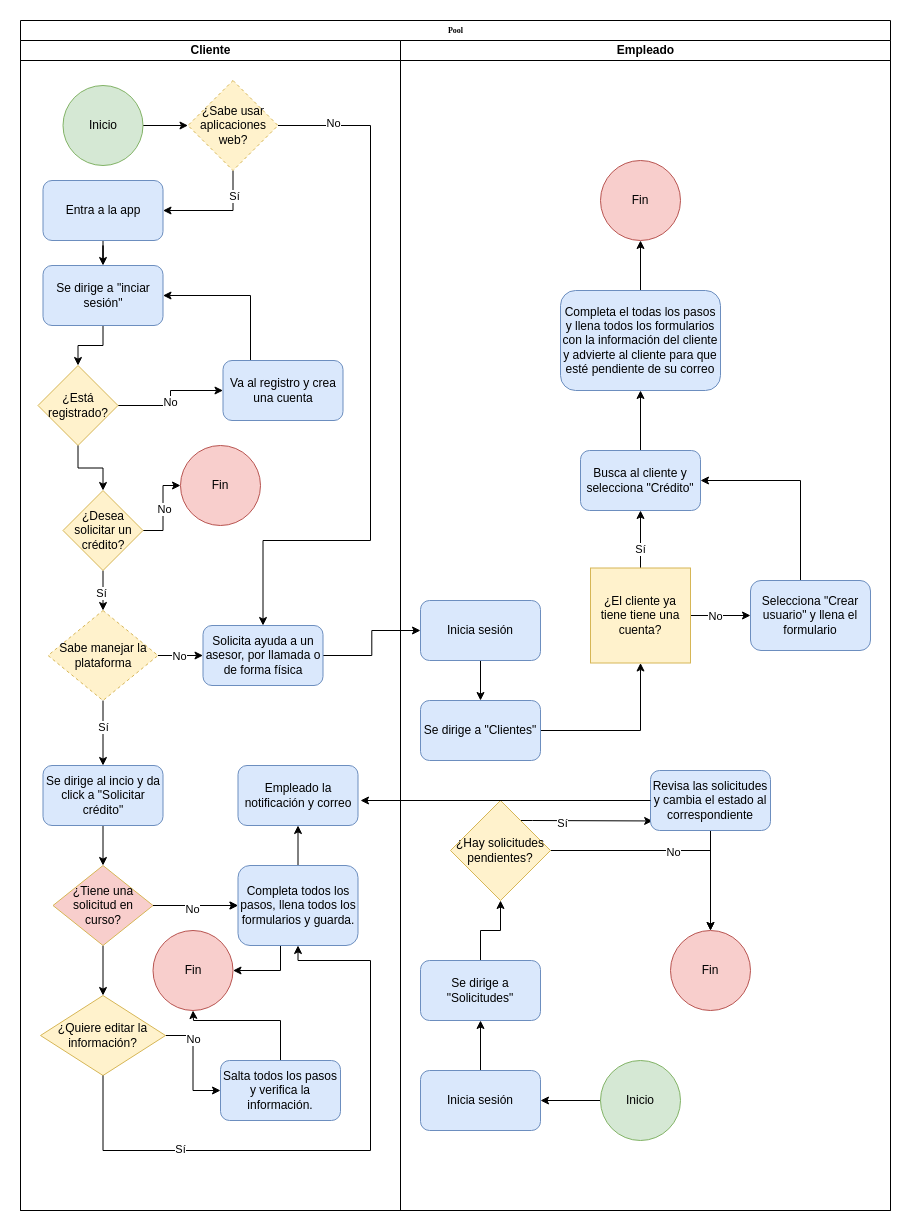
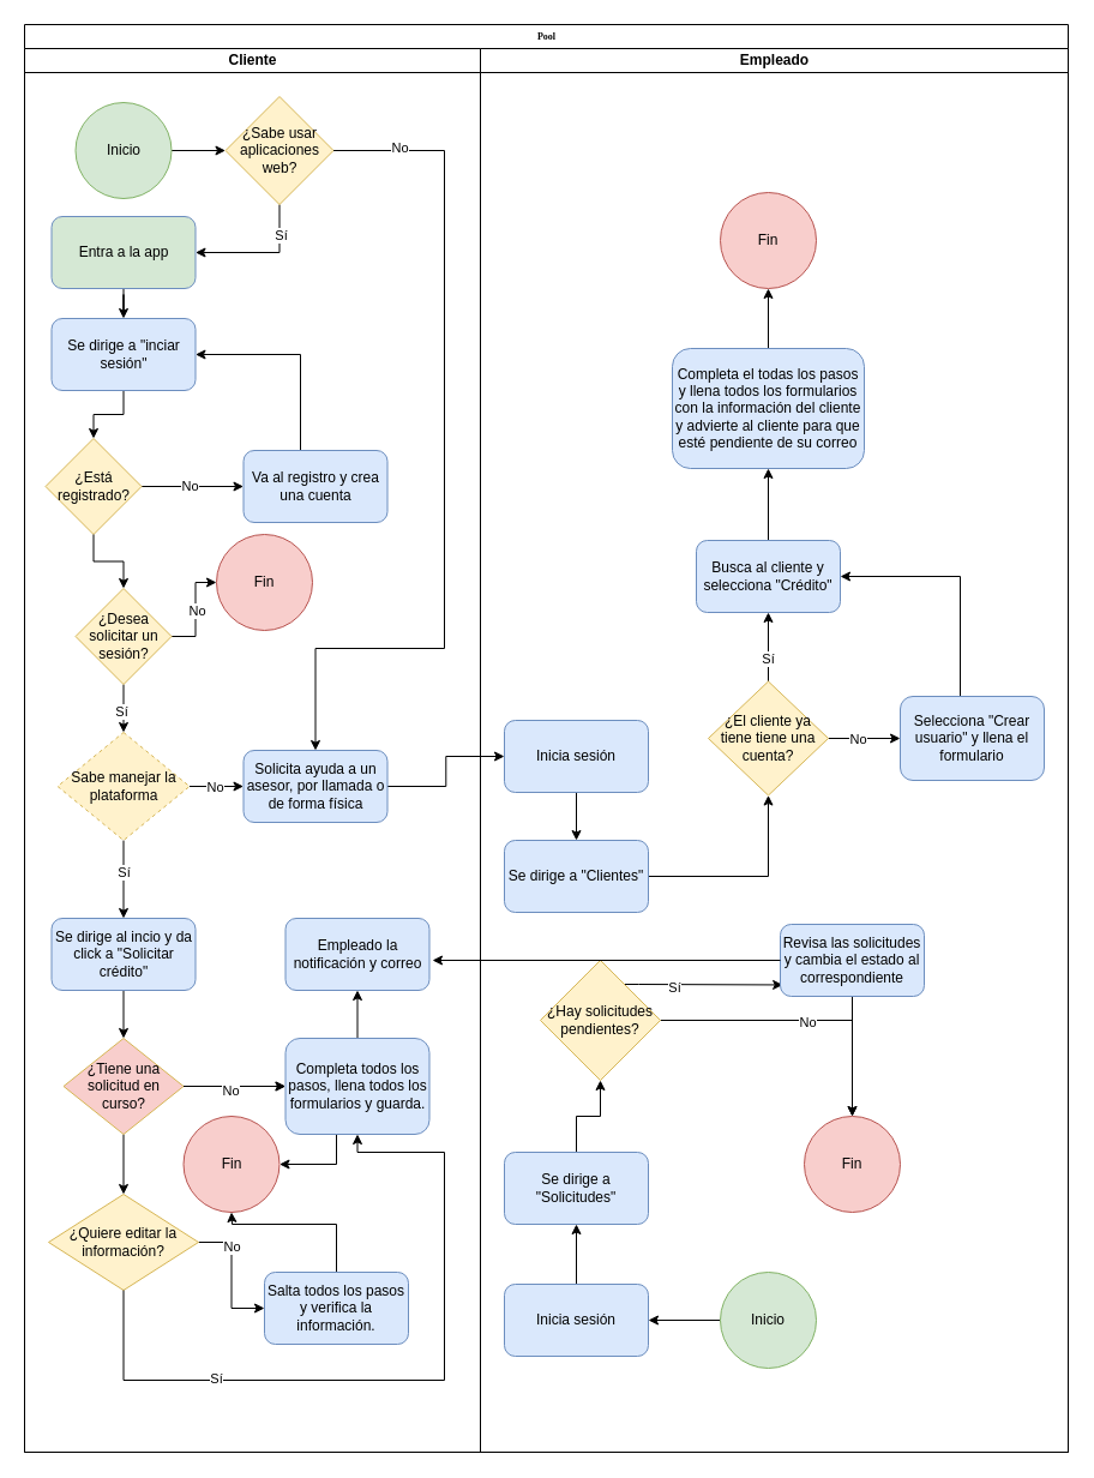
- <mxCell id="44" value="¿Sabe usar aplicaciones web?" style="rhombus;whiteSpace=wrap;html=1;fillColor=#fff2cc;strokeColor=#d6b656;dashed=1;" parent="5" vertex="1"><mxGeometry x="167.5" y="40" width="90" height="90" as="geometry" /></mxCell>
+ <mxCell id="44" value="¿Sabe usar aplicaciones web?" style="rhombus;whiteSpace=wrap;html=1;fillColor=#fff2cc;strokeColor=#d6b656;" parent="5" vertex="1"><mxGeometry x="167.5" y="40" width="90" height="90" as="geometry" /></mxCell>
- <mxCell id="41" value="Entra a la app" style="rounded=1;whiteSpace=wrap;html=1;fillColor=#dae8fc;strokeColor=#6c8ebf;" parent="5" vertex="1"><mxGeometry x="22.5" y="140" width="120" height="60" as="geometry" /></mxCell>
+ <mxCell id="41" value="Entra a la app" style="rounded=1;whiteSpace=wrap;html=1;fillColor=#d5e8d4;strokeColor=#6c8ebf;" parent="5" vertex="1"><mxGeometry x="22.5" y="140" width="120" height="60" as="geometry" /></mxCell>
- <mxCell id="14" value="Va al registro y crea una cuenta" style="rounded=1;whiteSpace=wrap;html=1;fillColor=#dae8fc;strokeColor=#6c8ebf;" parent="5" vertex="1"><mxGeometry x="202.5" y="320" width="120" height="60" as="geometry" /></mxCell>
+ <mxCell id="14" value="Va al registro y crea una cuenta" style="rounded=1;whiteSpace=wrap;html=1;fillColor=#dae8fc;strokeColor=#6c8ebf;" parent="5" vertex="1"><mxGeometry x="182.5" y="335" width="120" height="60" as="geometry" /></mxCell>
- <mxCell id="51" value="¿Desea solicitar un crédito?" style="rhombus;whiteSpace=wrap;html=1;fillColor=#fff2cc;strokeColor=#d6b656;" parent="5" vertex="1"><mxGeometry x="42.5" y="450" width="80" height="80" as="geometry" /></mxCell>
+ <mxCell id="51" value="¿Desea solicitar un sesión?" style="rhombus;whiteSpace=wrap;html=1;fillColor=#fff2cc;strokeColor=#d6b656;" parent="5" vertex="1"><mxGeometry x="42.5" y="450" width="80" height="80" as="geometry" /></mxCell>
- <mxCell id="59" value="¿El cliente ya tiene tiene una cuenta?" style="whiteSpace=wrap;html=1;fillColor=#fff2cc;strokeColor=#d6b656;rounded=0;" parent="54" vertex="1"><mxGeometry x="190" y="527.5" width="100" height="95" as="geometry" /></mxCell>
+ <mxCell id="59" value="¿El cliente ya tiene tiene una cuenta?" style="rhombus;whiteSpace=wrap;html=1;fillColor=#fff2cc;strokeColor=#d6b656;" parent="54" vertex="1"><mxGeometry x="190" y="527.5" width="100" height="95" as="geometry" /></mxCell>
